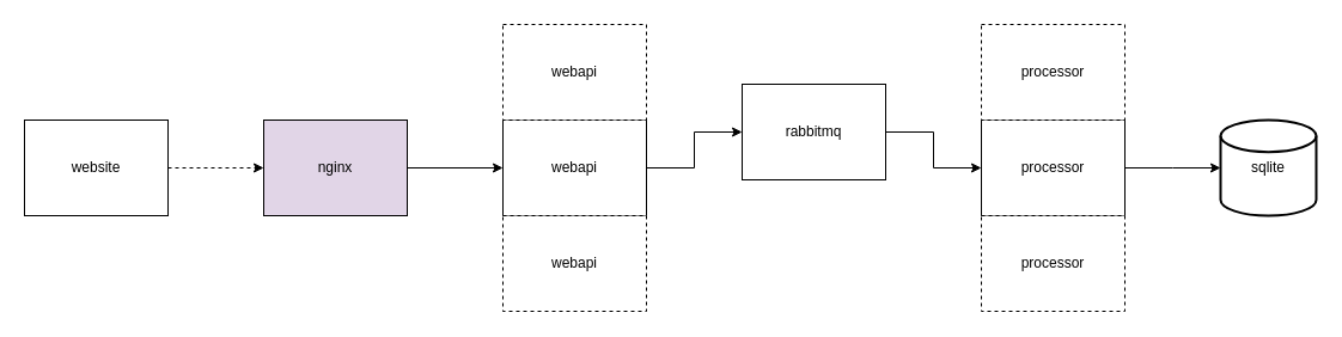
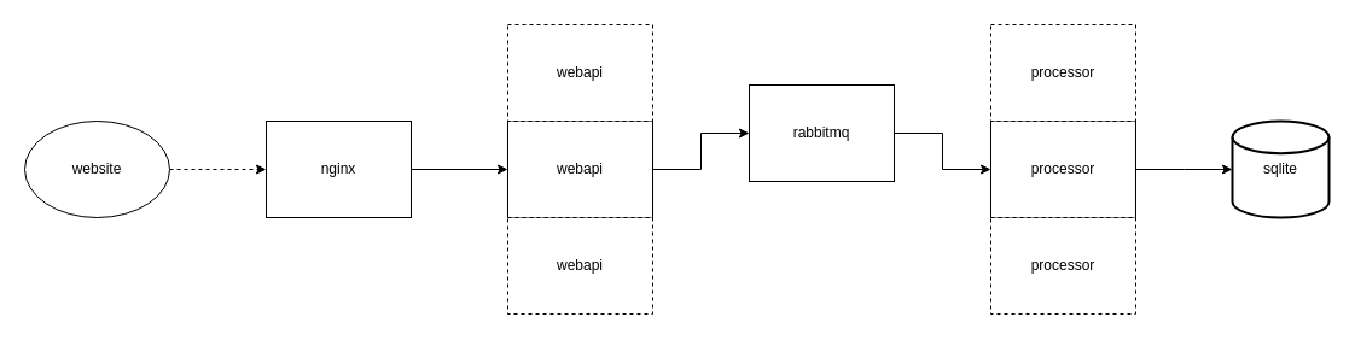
- <mxCell id="3" value="website" style="html=1;whiteSpace=wrap;" vertex="1" parent="1"><mxGeometry x="20" y="100" width="120" height="80" as="geometry" /></mxCell>
+ <mxCell id="3" value="website" style="ellipse;html=1;whiteSpace=wrap;" vertex="1" parent="1"><mxGeometry x="20" y="100" width="120" height="80" as="geometry" /></mxCell>
- <mxCell id="5" value="nginx" style="html=1;whiteSpace=wrap;fillColor=#e1d5e7;" vertex="1" parent="1"><mxGeometry x="220" y="100" width="120" height="80" as="geometry" /></mxCell>
+ <mxCell id="5" value="nginx" style="html=1;whiteSpace=wrap;" vertex="1" parent="1"><mxGeometry x="220" y="100" width="120" height="80" as="geometry" /></mxCell>
